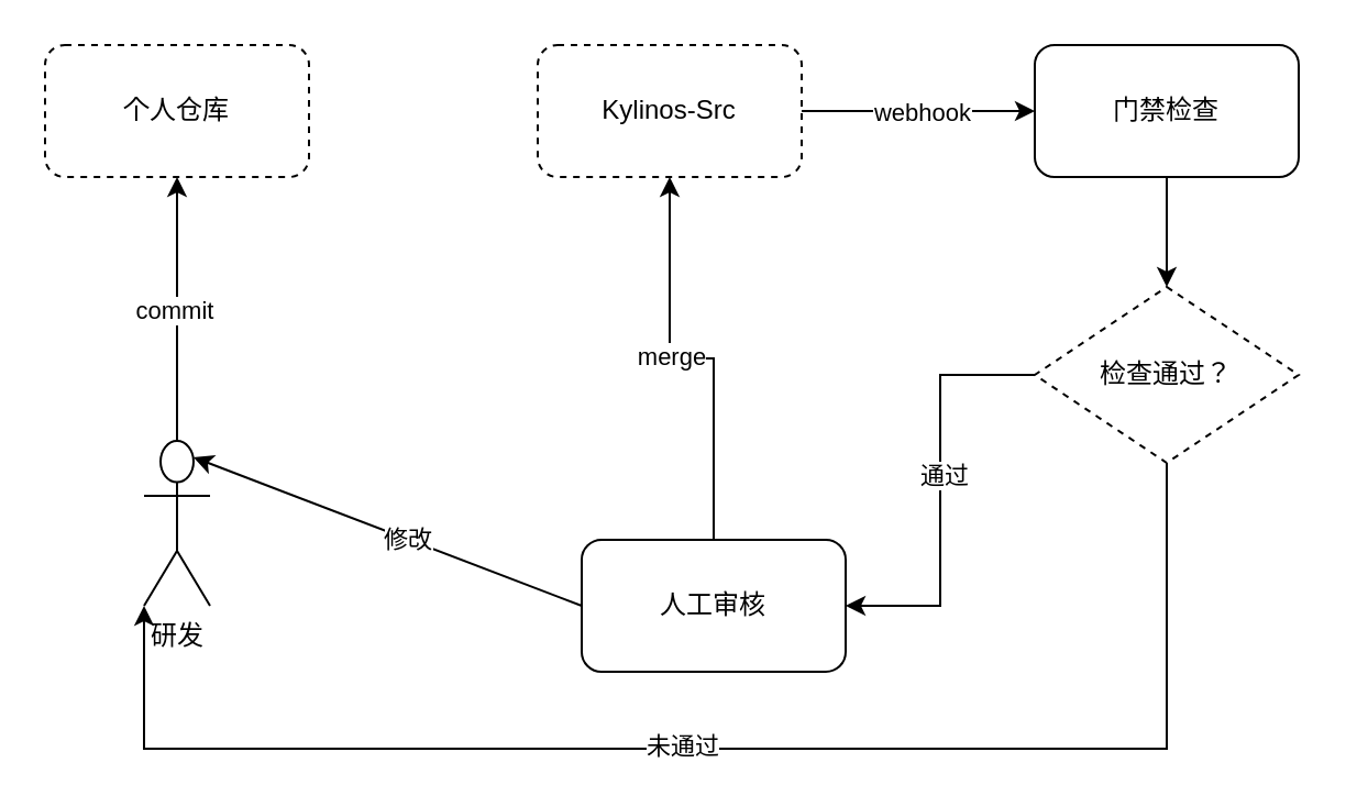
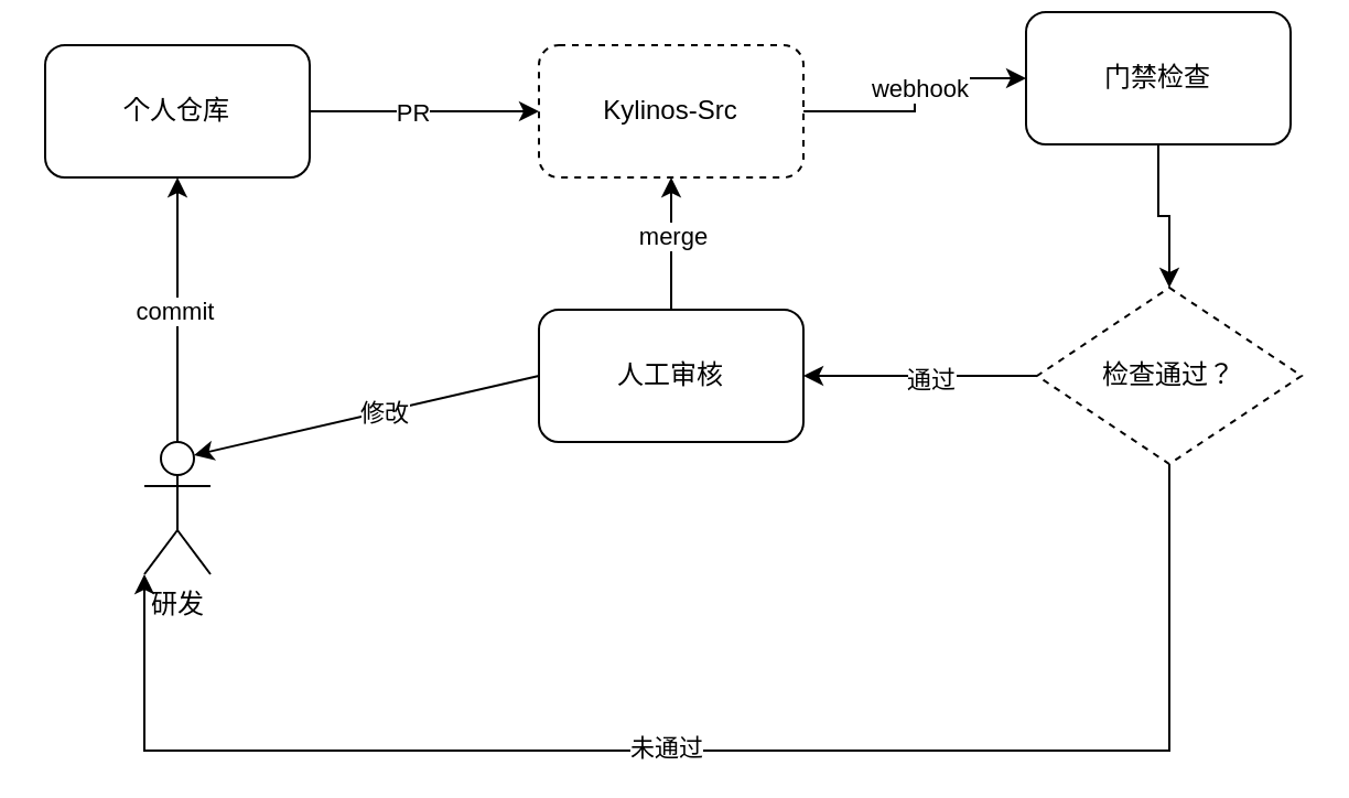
- <mxCell id="7" value="个人仓库" style="rounded=1;whiteSpace=wrap;html=1;dashed=1;" vertex="1" parent="1"><mxGeometry x="20" y="20" width="120" height="60" as="geometry" /></mxCell>
+ <mxCell id="7" value="个人仓库" style="rounded=1;whiteSpace=wrap;html=1;" vertex="1" parent="1"><mxGeometry x="20" y="20" width="120" height="60" as="geometry" /></mxCell>
+ <mxCell id="5" style="edgeStyle=orthogonalEdgeStyle;rounded=0;orthogonalLoop=1;jettySize=auto;html=1;exitX=1;exitY=0.5;exitDx=0;exitDy=0;" edge="1" parent="1" source="7" target="4"><mxGeometry relative="1" as="geometry" /></mxCell>
+ <mxCell id="6" value="PR" style="edgeLabel;html=1;align=center;verticalAlign=middle;resizable=0;points=[];" vertex="1" connectable="0" parent="5"><mxGeometry x="-0.108" relative="1" as="geometry"><mxPoint as="offset" /></mxGeometry></mxCell>
- <mxCell id="12" value="门禁检查" style="rounded=1;whiteSpace=wrap;html=1;" vertex="1" parent="1"><mxGeometry x="470" y="20" width="120" height="60" as="geometry" /></mxCell>
+ <mxCell id="12" value="门禁检查" style="rounded=1;whiteSpace=wrap;html=1;" vertex="1" parent="1"><mxGeometry x="465" y="5" width="120" height="60" as="geometry" /></mxCell>
- <mxCell id="10" value="研发" style="shape=umlActor;verticalLabelPosition=bottom;verticalAlign=top;html=1;outlineConnect=0;" vertex="1" parent="1"><mxGeometry x="65" y="200" width="30" height="75" as="geometry" /></mxCell>
+ <mxCell id="10" value="研发" style="shape=umlActor;verticalLabelPosition=bottom;verticalAlign=top;html=1;outlineConnect=0;" vertex="1" parent="1"><mxGeometry x="65" y="200" width="30" height="60" as="geometry" /></mxCell>
- <mxCell id="18" value="人工审核" style="rounded=1;whiteSpace=wrap;html=1;" vertex="1" parent="1"><mxGeometry x="264" y="245" width="120" height="60" as="geometry" /></mxCell>
+ <mxCell id="18" value="人工审核" style="rounded=1;whiteSpace=wrap;html=1;" vertex="1" parent="1"><mxGeometry x="244" y="140" width="120" height="60" as="geometry" /></mxCell>
